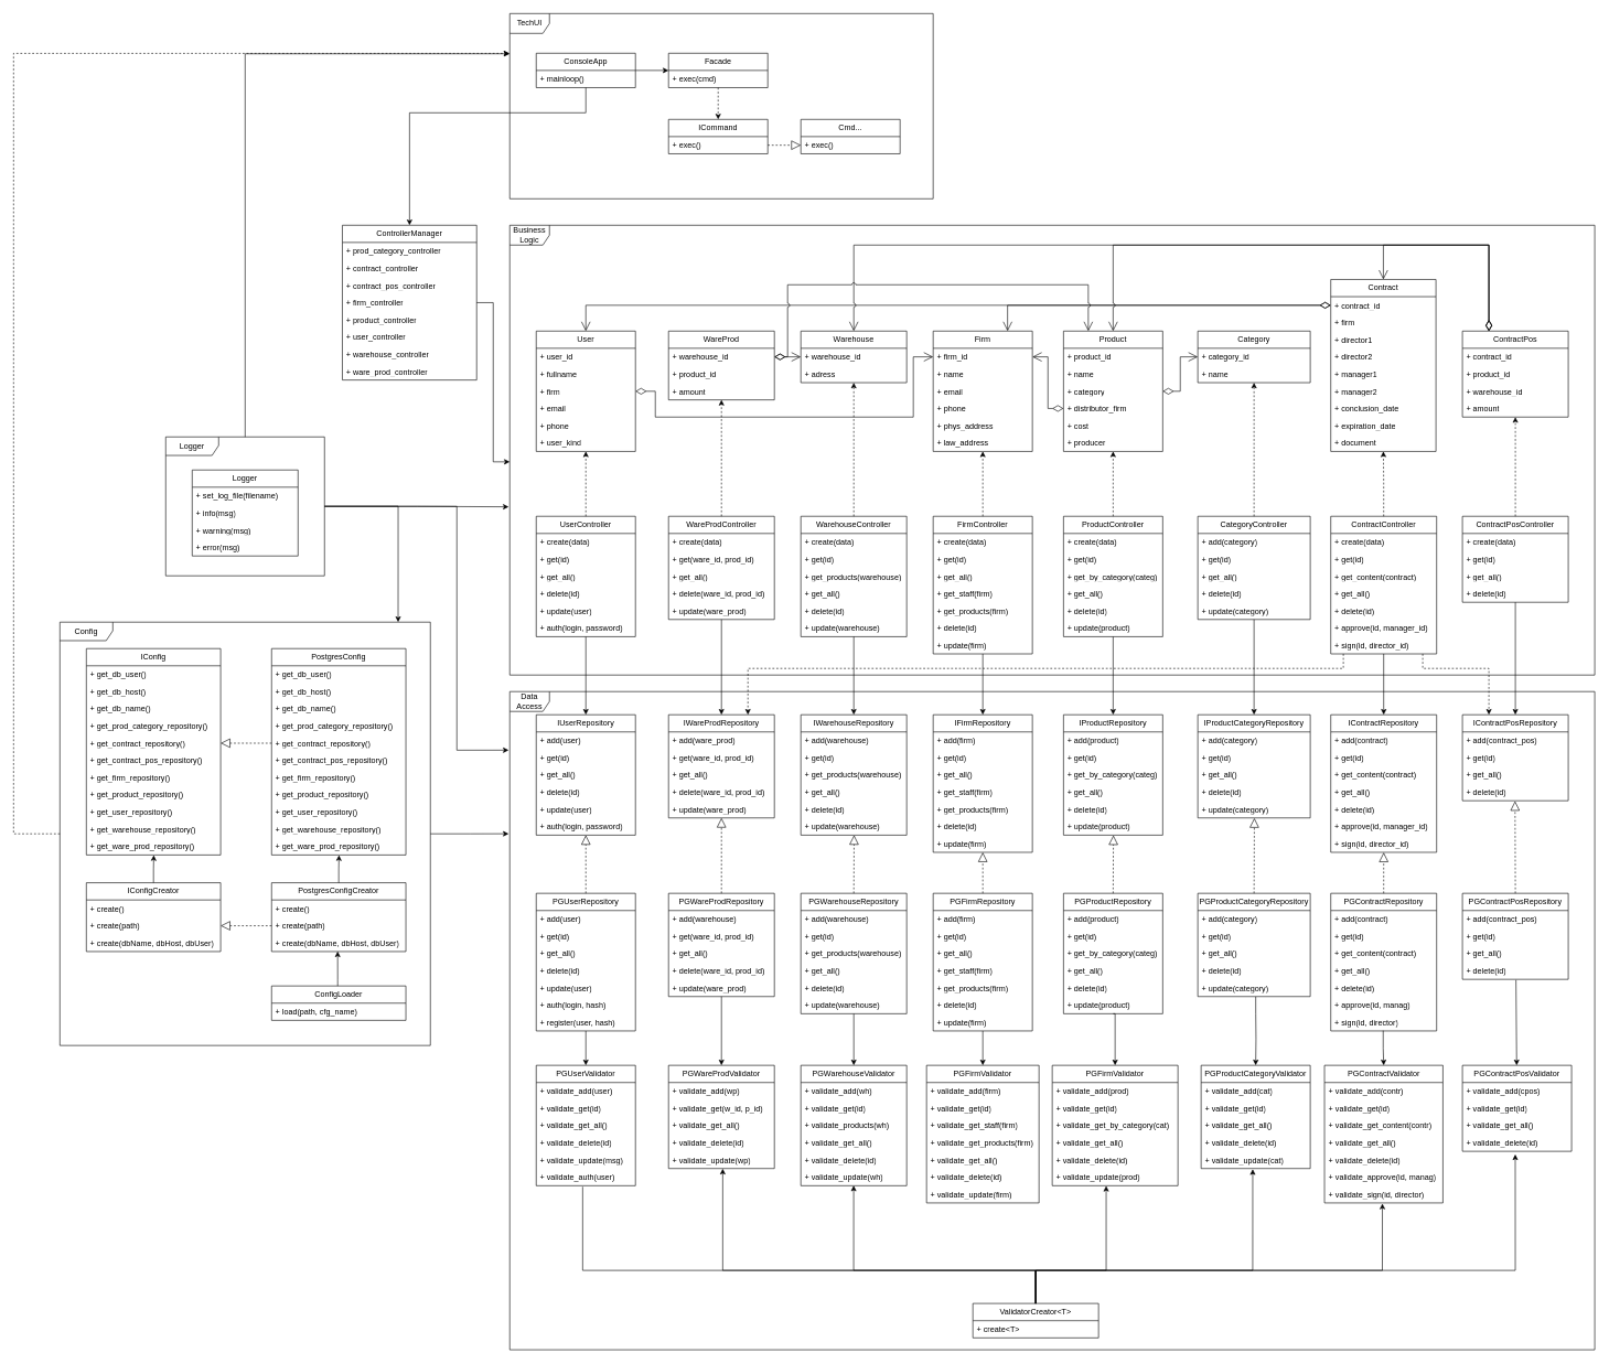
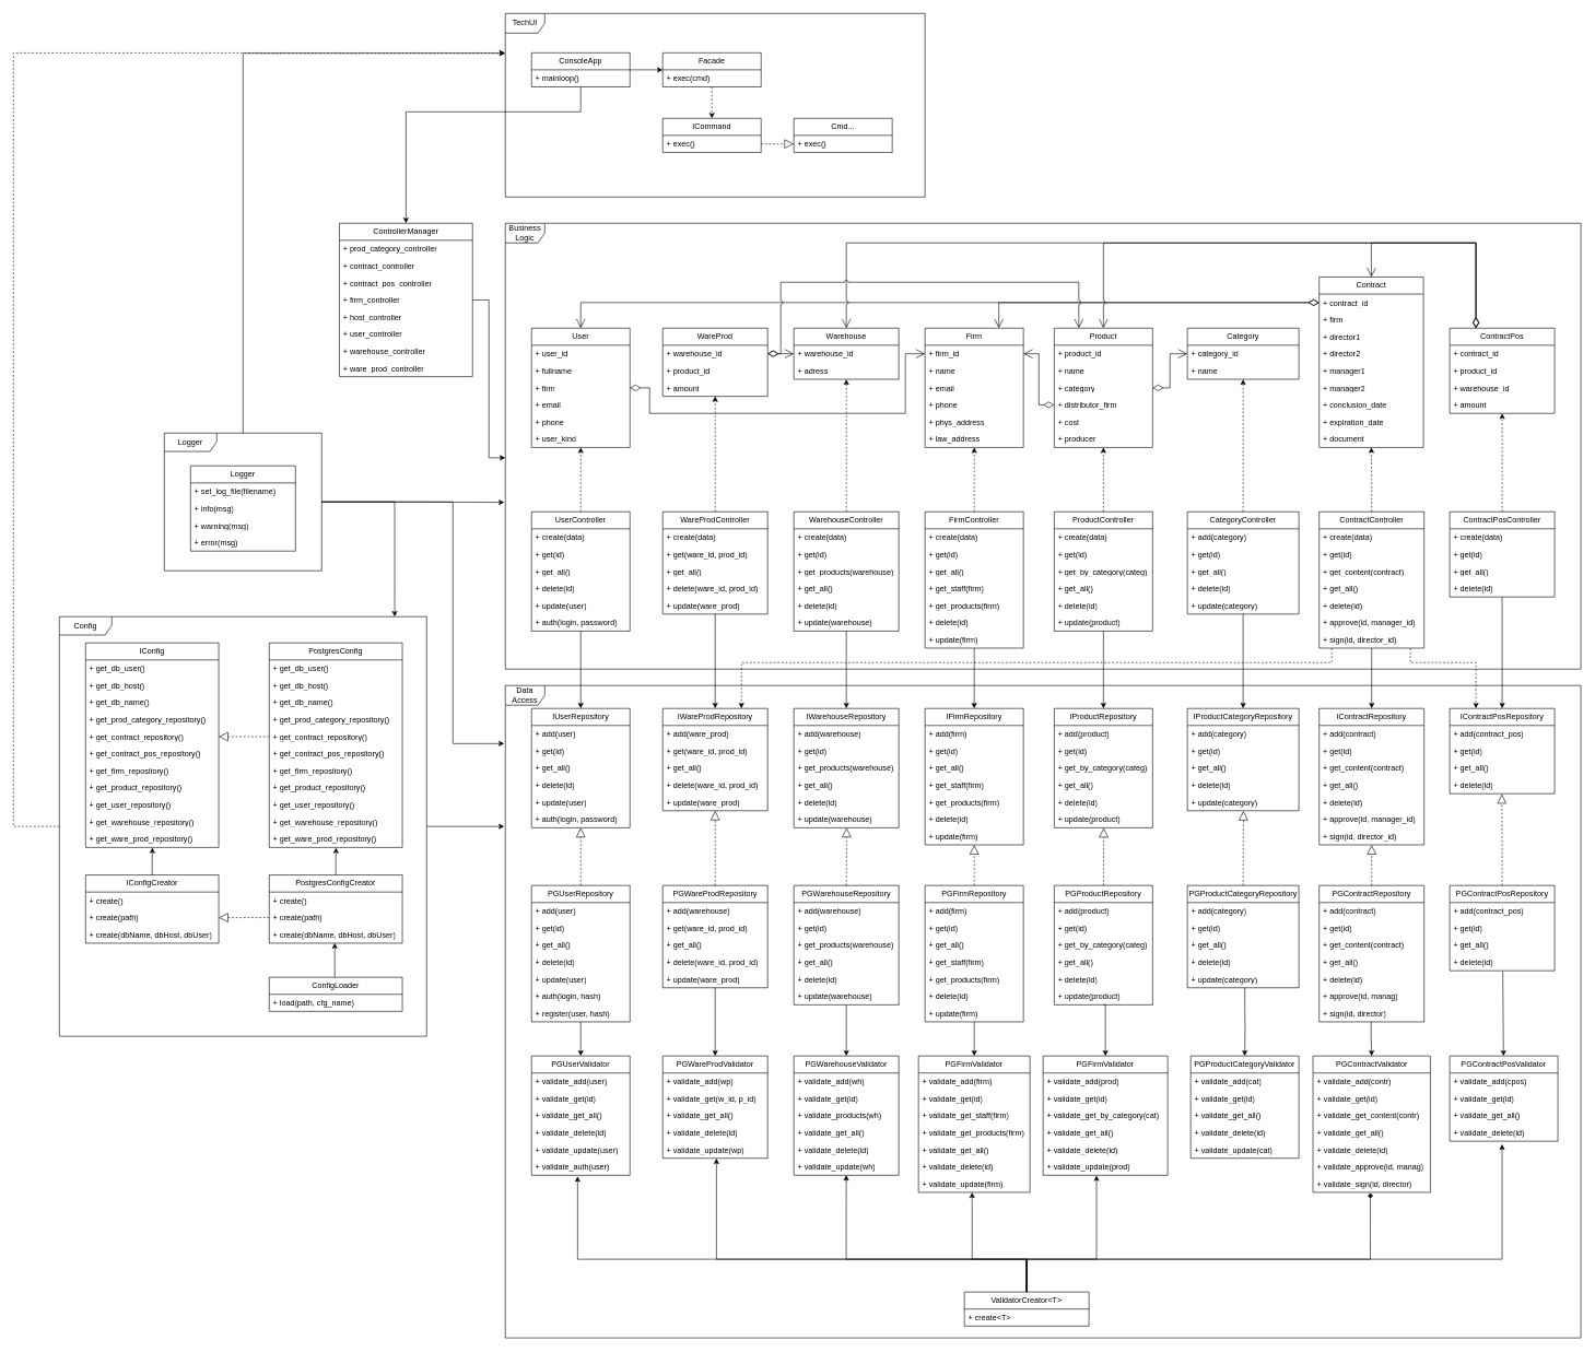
- <mxCell id="377" value="+ product_controller" style="text;strokeColor=none;fillColor=none;align=left;verticalAlign=top;spacingLeft=4;spacingRight=4;overflow=hidden;rotatable=0;points=[[0,0.5],[1,0.5]];portConstraint=eastwest;whiteSpace=wrap;html=1;" vertex="1" parent="372"><mxGeometry y="130" width="203" height="26" as="geometry" /></mxCell>
+ <mxCell id="377" value="+ host_controller" style="text;strokeColor=none;fillColor=none;align=left;verticalAlign=top;spacingLeft=4;spacingRight=4;overflow=hidden;rotatable=0;points=[[0,0.5],[1,0.5]];portConstraint=eastwest;whiteSpace=wrap;html=1;" vertex="1" parent="372"><mxGeometry y="130" width="203" height="26" as="geometry" /></mxCell>
- <mxCell id="258" value="+ validate_update(msg)" style="text;strokeColor=none;fillColor=none;align=left;verticalAlign=top;spacingLeft=4;spacingRight=4;overflow=hidden;rotatable=0;points=[[0,0.5],[1,0.5]];portConstraint=eastwest;whiteSpace=wrap;html=1;" vertex="1" parent="253"><mxGeometry y="130" width="150" height="26" as="geometry" /></mxCell>
+ <mxCell id="258" value="+ validate_update(user)" style="text;strokeColor=none;fillColor=none;align=left;verticalAlign=top;spacingLeft=4;spacingRight=4;overflow=hidden;rotatable=0;points=[[0,0.5],[1,0.5]];portConstraint=eastwest;whiteSpace=wrap;html=1;" vertex="1" parent="253"><mxGeometry y="130" width="150" height="26" as="geometry" /></mxCell>
- <mxCell id="318" style="edgeStyle=orthogonalEdgeStyle;rounded=0;orthogonalLoop=1;jettySize=auto;html=1;entryX=0.473;entryY=1.038;entryDx=0;entryDy=0;entryPerimeter=0;" edge="1" parent="1" source="311" target="293"><mxGeometry relative="1" as="geometry"><Array as="points"><mxPoint x="1565" y="1920" /><mxPoint x="1893" y="1920" /></Array></mxGeometry></mxCell>
- <mxCell id="313" style="edgeStyle=orthogonalEdgeStyle;rounded=0;orthogonalLoop=1;jettySize=auto;html=1;entryX=0.468;entryY=1.061;entryDx=0;entryDy=0;entryPerimeter=0;endArrow=none;" edge="1" parent="1" source="311" target="259"><mxGeometry relative="1" as="geometry"><Array as="points"><mxPoint x="1565" y="1920" /><mxPoint x="880" y="1920" /></Array></mxGeometry></mxCell>
+ <mxCell id="313" style="edgeStyle=orthogonalEdgeStyle;rounded=0;orthogonalLoop=1;jettySize=auto;html=1;entryX=0.468;entryY=1.061;entryDx=0;entryDy=0;entryPerimeter=0;" edge="1" parent="1" source="311" target="259"><mxGeometry relative="1" as="geometry"><Array as="points"><mxPoint x="1565" y="1920" /><mxPoint x="880" y="1920" /></Array></mxGeometry></mxCell>
+ <mxCell id="316" style="edgeStyle=orthogonalEdgeStyle;rounded=0;orthogonalLoop=1;jettySize=auto;html=1;entryX=0.481;entryY=1.008;entryDx=0;entryDy=0;entryPerimeter=0;" edge="1" parent="1" source="311" target="280"><mxGeometry relative="1" as="geometry"><Array as="points"><mxPoint x="1565" y="1920" /><mxPoint x="1482" y="1920" /></Array></mxGeometry></mxCell>
- <mxCell id="319" style="edgeStyle=orthogonalEdgeStyle;rounded=0;orthogonalLoop=1;jettySize=auto;html=1;entryX=0.489;entryY=1.038;entryDx=0;entryDy=0;entryPerimeter=0;" edge="1" parent="1" source="311" target="306"><mxGeometry relative="1" as="geometry"><Array as="points"><mxPoint x="1565" y="1920" /><mxPoint x="2089" y="1920" /></Array></mxGeometry></mxCell>
+ <mxCell id="319" style="edgeStyle=orthogonalEdgeStyle;rounded=0;orthogonalLoop=1;jettySize=auto;html=1;entryX=0.489;entryY=1.038;entryDx=0;entryDy=0;entryPerimeter=0;endArrow=diamond;" edge="1" parent="1" source="311" target="306"><mxGeometry relative="1" as="geometry"><Array as="points"><mxPoint x="1565" y="1920" /><mxPoint x="2089" y="1920" /></Array></mxGeometry></mxCell>
